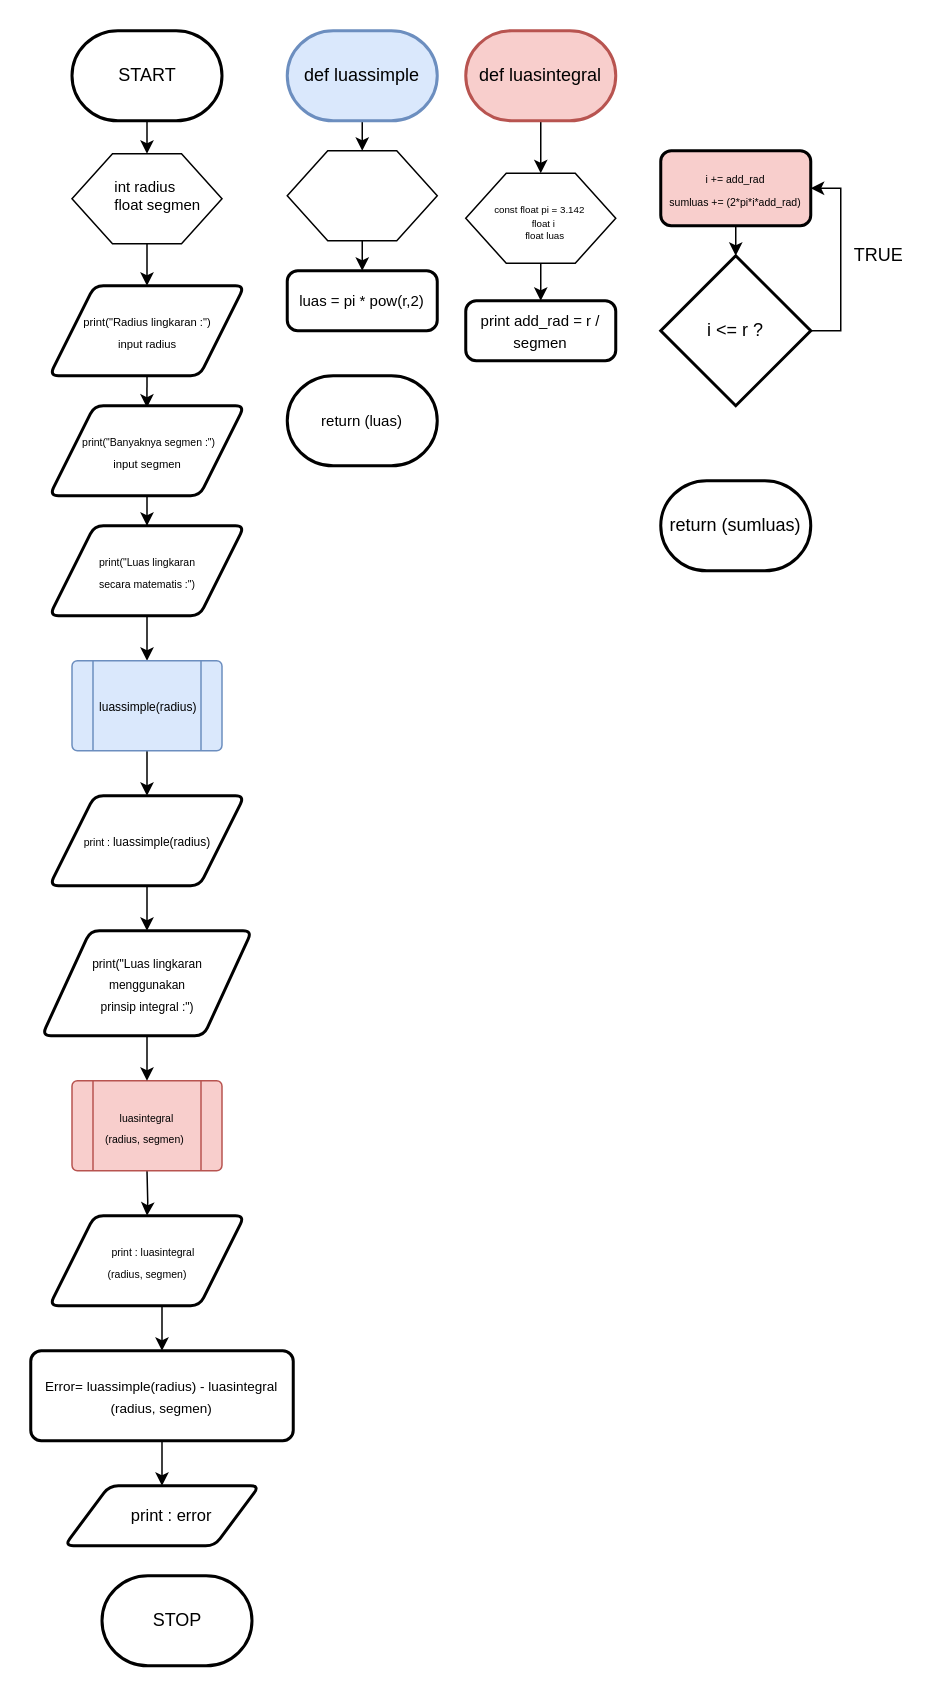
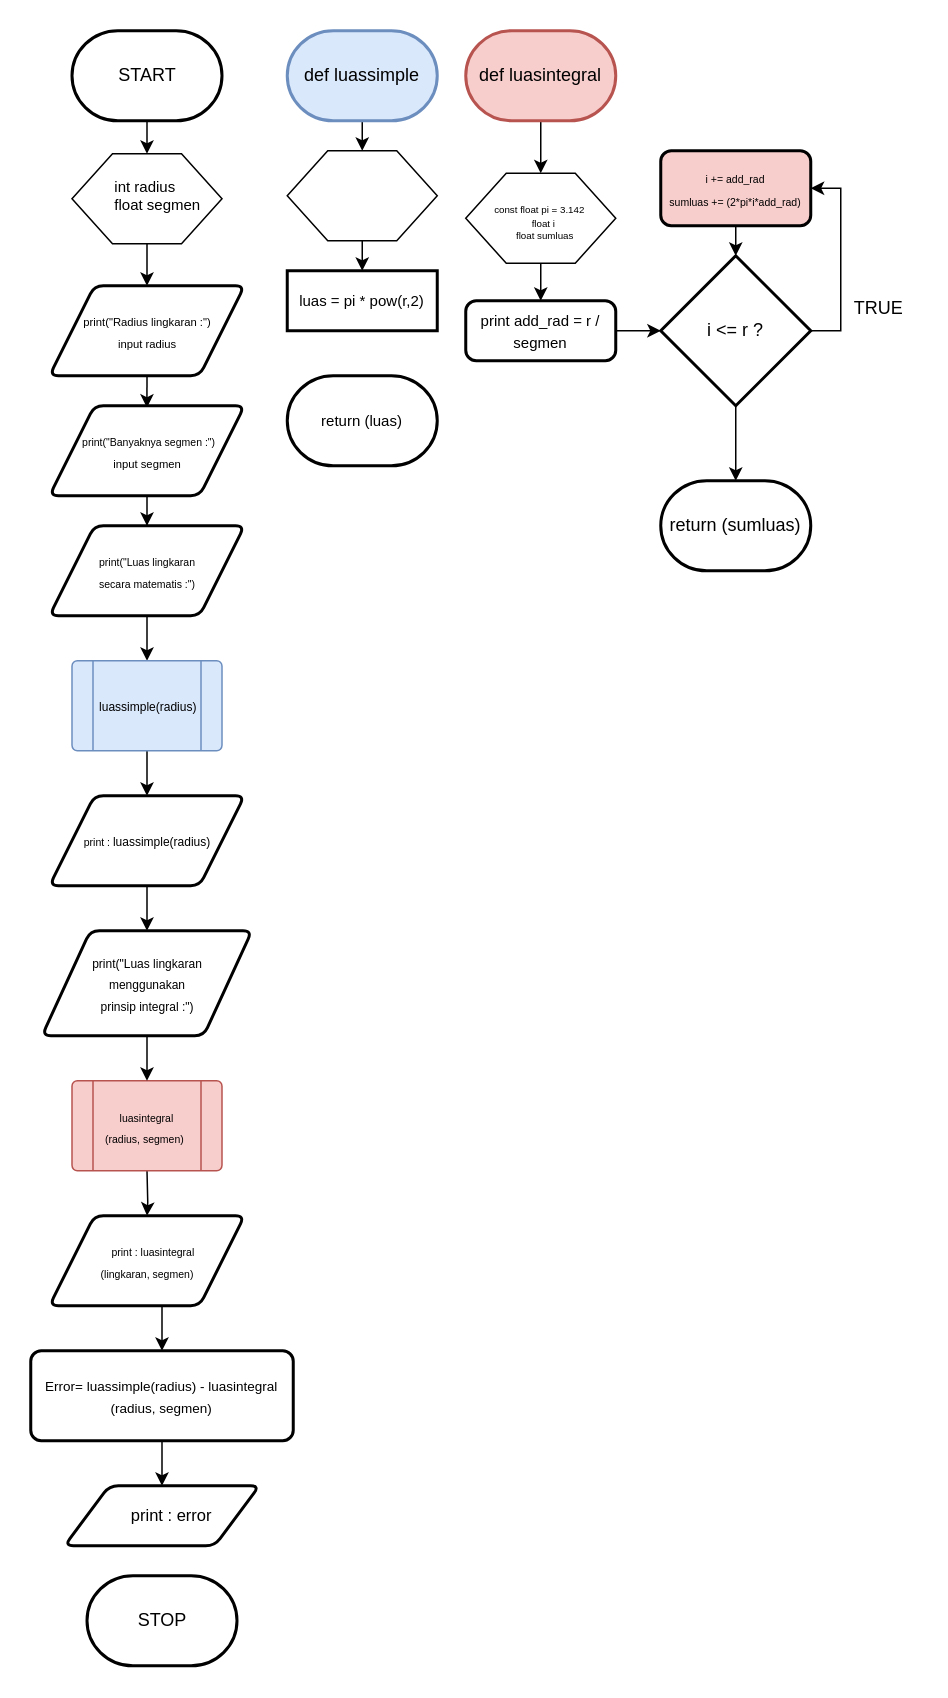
- <mxCell id="12" value="&lt;font style=&quot;font-size: 6.5px&quot;&gt;const float pi = 3.142&lt;br&gt;&lt;/font&gt;&lt;div style=&quot;font-size: 6.5px&quot;&gt;&lt;font style=&quot;font-size: 6.5px&quot;&gt;&amp;nbsp; &amp;nbsp;float i&lt;/font&gt;&lt;/div&gt;&lt;div style=&quot;font-size: 6.5px&quot;&gt;&lt;font style=&quot;font-size: 6.5px&quot;&gt;&amp;nbsp; &amp;nbsp; float luas&lt;/font&gt;&lt;/div&gt;" style="text;html=1;align=center;verticalAlign=middle;resizable=0;points=[];autosize=1;" vertex="1" parent="1"><mxGeometry x="319" y="120" width="80" height="50" as="geometry" /></mxCell>
+ <mxCell id="12" value="&lt;font style=&quot;font-size: 6.5px&quot;&gt;const float pi = 3.142&lt;br&gt;&lt;/font&gt;&lt;div style=&quot;font-size: 6.5px&quot;&gt;&lt;font style=&quot;font-size: 6.5px&quot;&gt;&amp;nbsp; &amp;nbsp;float i&lt;/font&gt;&lt;/div&gt;&lt;div style=&quot;font-size: 6.5px&quot;&gt;&lt;font style=&quot;font-size: 6.5px&quot;&gt;&amp;nbsp; &amp;nbsp; float sumluas&lt;/font&gt;&lt;/div&gt;" style="text;html=1;align=center;verticalAlign=middle;resizable=0;points=[];autosize=1;" vertex="1" parent="1"><mxGeometry x="319" y="120" width="80" height="50" as="geometry" /></mxCell>
- <mxCell id="20" value="TRUE" style="text;html=1;align=center;verticalAlign=middle;resizable=0;points=[];autosize=1;" vertex="1" parent="1"><mxGeometry x="560" y="160" width="50" height="20" as="geometry" /></mxCell>
+ <mxCell id="20" value="TRUE" style="text;html=1;align=center;verticalAlign=middle;resizable=0;points=[];autosize=1;" vertex="1" parent="1"><mxGeometry x="560" y="195" width="50" height="20" as="geometry" /></mxCell>
- <mxCell id="6" value="&lt;font style=&quot;font-size: 10px&quot;&gt;luas = pi * pow(r,2)&lt;/font&gt;" style="rounded=1;whiteSpace=wrap;html=1;absoluteArcSize=1;arcSize=14;strokeWidth=2;" vertex="1" parent="1"><mxGeometry x="191" y="180" width="100" height="40" as="geometry" /></mxCell>
+ <mxCell id="6" value="&lt;font style=&quot;font-size: 10px&quot;&gt;luas = pi * pow(r,2)&lt;/font&gt;" style="whiteSpace=wrap;html=1;absoluteArcSize=1;arcSize=14;strokeWidth=2;rounded=0;" vertex="1" parent="1"><mxGeometry x="191" y="180" width="100" height="40" as="geometry" /></mxCell>
+ <mxCell id="13" style="edgeStyle=orthogonalEdgeStyle;rounded=0;orthogonalLoop=1;jettySize=auto;html=1;exitX=1;exitY=0.5;exitDx=0;exitDy=0;entryX=0;entryY=0.5;entryDx=0;entryDy=0;entryPerimeter=0;" edge="1" parent="1" source="14" target="17"><mxGeometry relative="1" as="geometry" /></mxCell>
+ <mxCell id="16" style="edgeStyle=orthogonalEdgeStyle;rounded=0;orthogonalLoop=1;jettySize=auto;html=1;exitX=0.5;exitY=1;exitDx=0;exitDy=0;exitPerimeter=0;entryX=0.5;entryY=0;entryDx=0;entryDy=0;entryPerimeter=0;" edge="1" parent="1" source="17" target="21"><mxGeometry relative="1" as="geometry" /></mxCell>
- <mxCell id="44" value="&lt;span style=&quot;font-size: 7px ; text-align: left&quot;&gt;&amp;nbsp; &amp;nbsp; print : luasintegral&lt;/span&gt;&lt;br style=&quot;font-size: 7px ; text-align: left&quot;&gt;&lt;span style=&quot;font-size: 7px ; text-align: left&quot;&gt;(radius, segmen)&lt;/span&gt;" style="shape=parallelogram;html=1;strokeWidth=2;perimeter=parallelogramPerimeter;whiteSpace=wrap;rounded=1;arcSize=12;size=0.23;" vertex="1" parent="1"><mxGeometry x="32.5" y="810" width="130" height="60" as="geometry" /></mxCell>
+ <mxCell id="44" value="&lt;span style=&quot;font-size: 7px ; text-align: left&quot;&gt;&amp;nbsp; &amp;nbsp; print : luasintegral&lt;/span&gt;&lt;br style=&quot;font-size: 7px ; text-align: left&quot;&gt;&lt;span style=&quot;font-size: 7px ; text-align: left&quot;&gt;(lingkaran, segmen)&lt;/span&gt;" style="shape=parallelogram;html=1;strokeWidth=2;perimeter=parallelogramPerimeter;whiteSpace=wrap;rounded=1;arcSize=12;size=0.23;" vertex="1" parent="1"><mxGeometry x="32.5" y="810" width="130" height="60" as="geometry" /></mxCell>
- <mxCell id="48" value="&lt;font style=&quot;font-size: 12px&quot;&gt;STOP&lt;/font&gt;" style="strokeWidth=2;html=1;shape=mxgraph.flowchart.terminator;whiteSpace=wrap;" vertex="1" parent="1"><mxGeometry x="67.5" y="1050" width="100" height="60" as="geometry" /></mxCell>
+ <mxCell id="48" value="&lt;font style=&quot;font-size: 12px&quot;&gt;STOP&lt;/font&gt;" style="strokeWidth=2;html=1;shape=mxgraph.flowchart.terminator;whiteSpace=wrap;" vertex="1" parent="1"><mxGeometry x="57.5" y="1050" width="100" height="60" as="geometry" /></mxCell>
